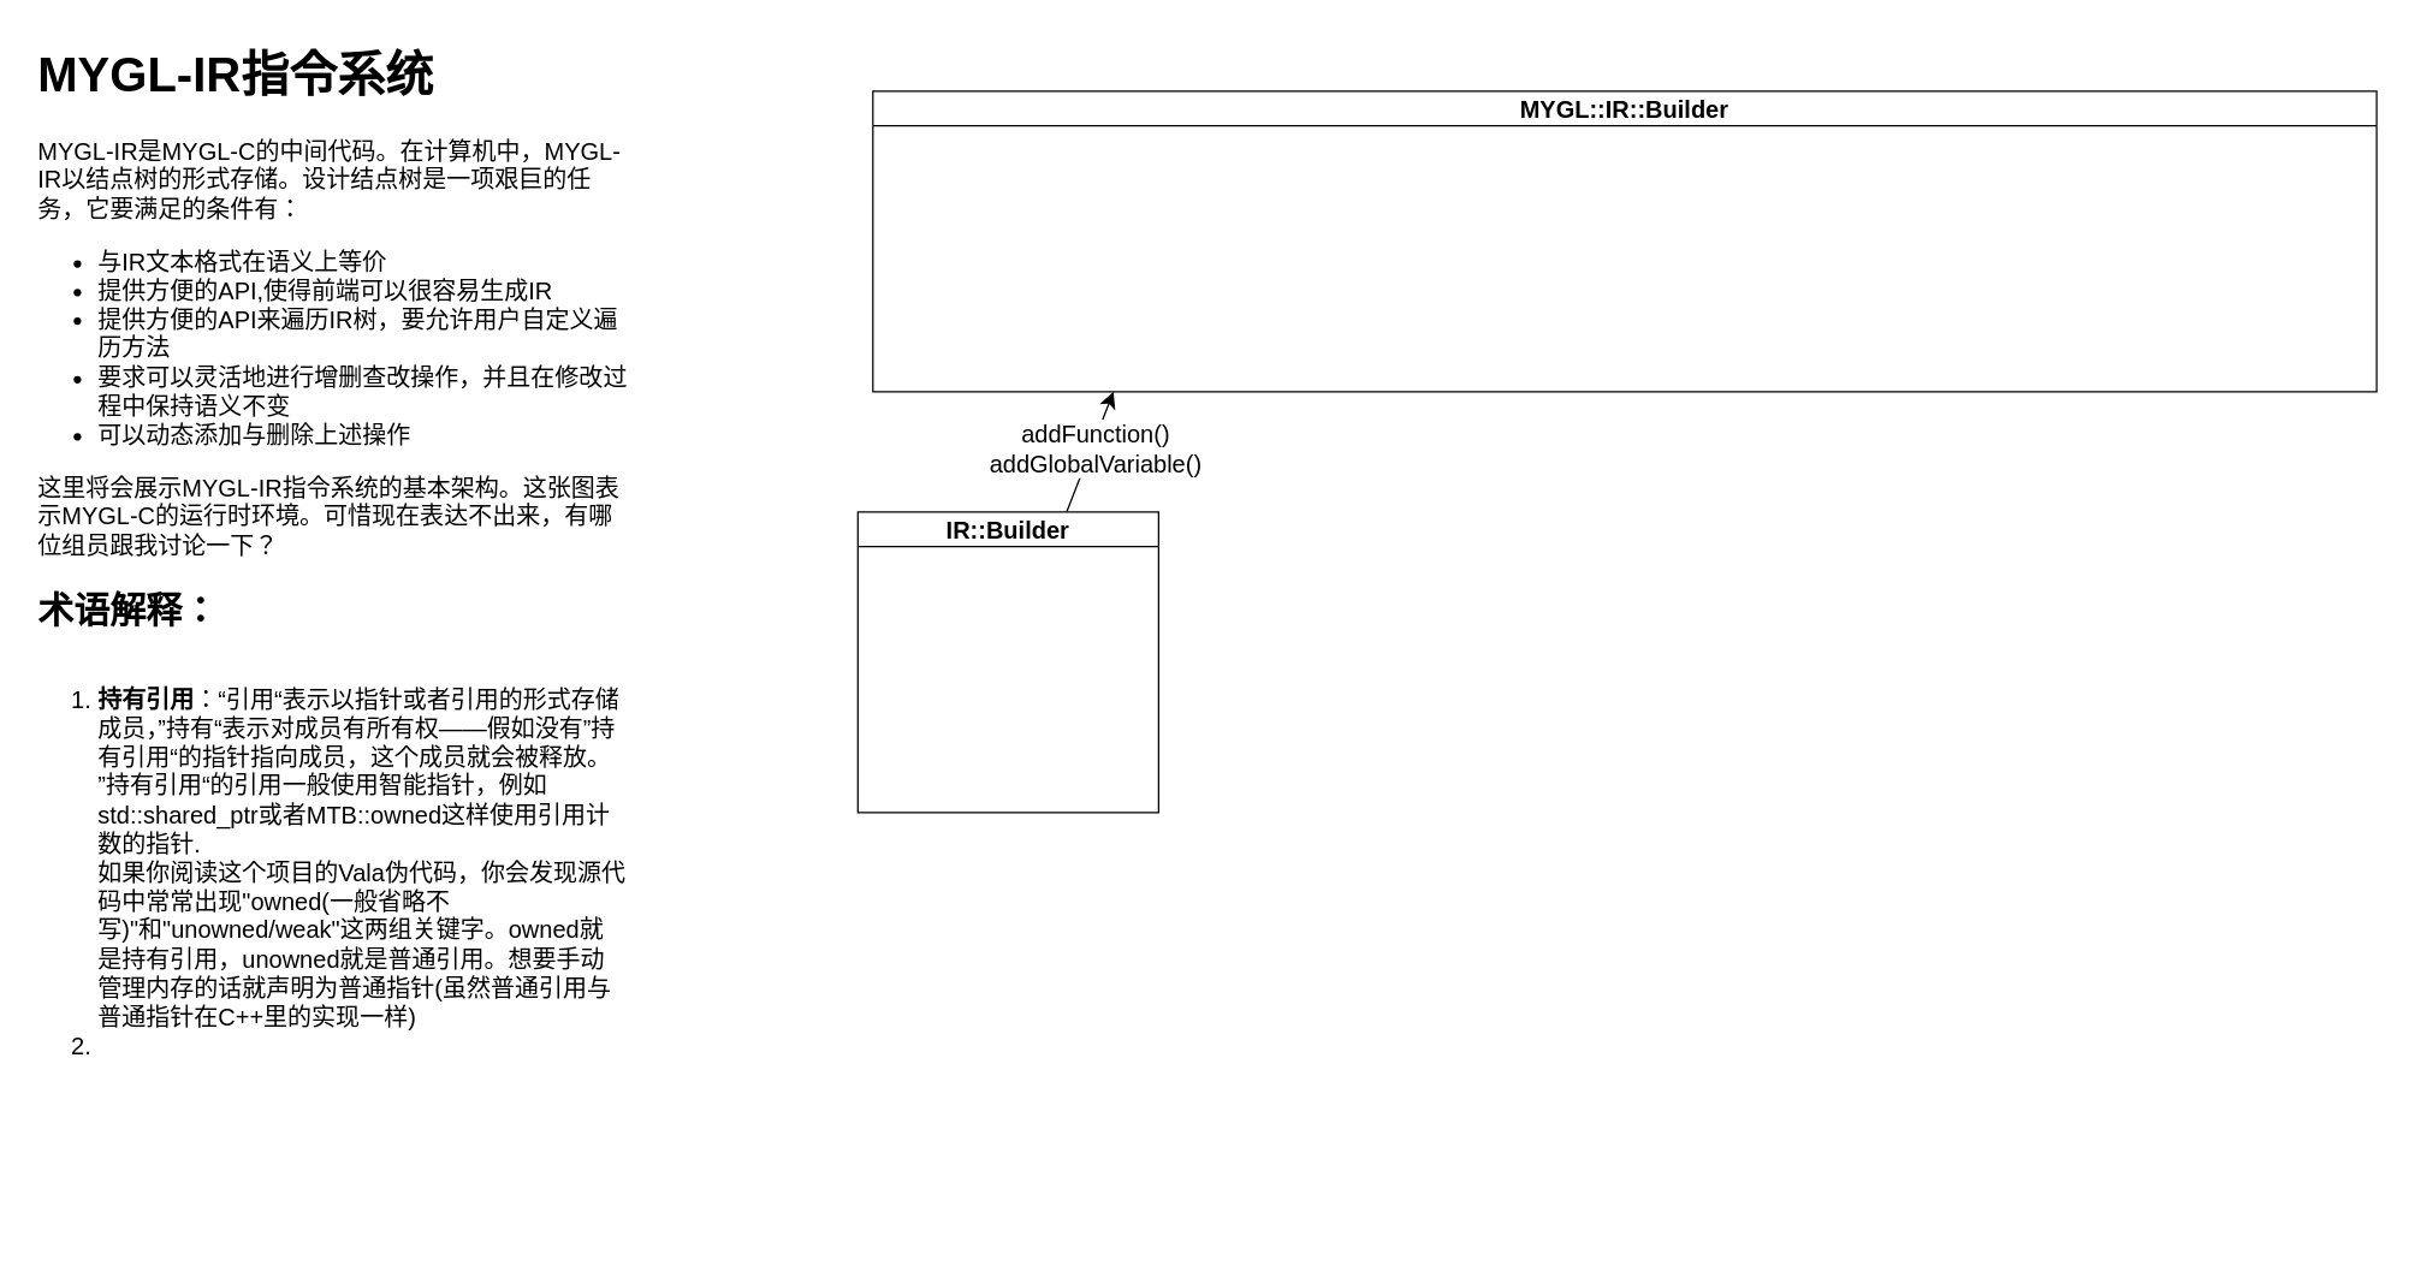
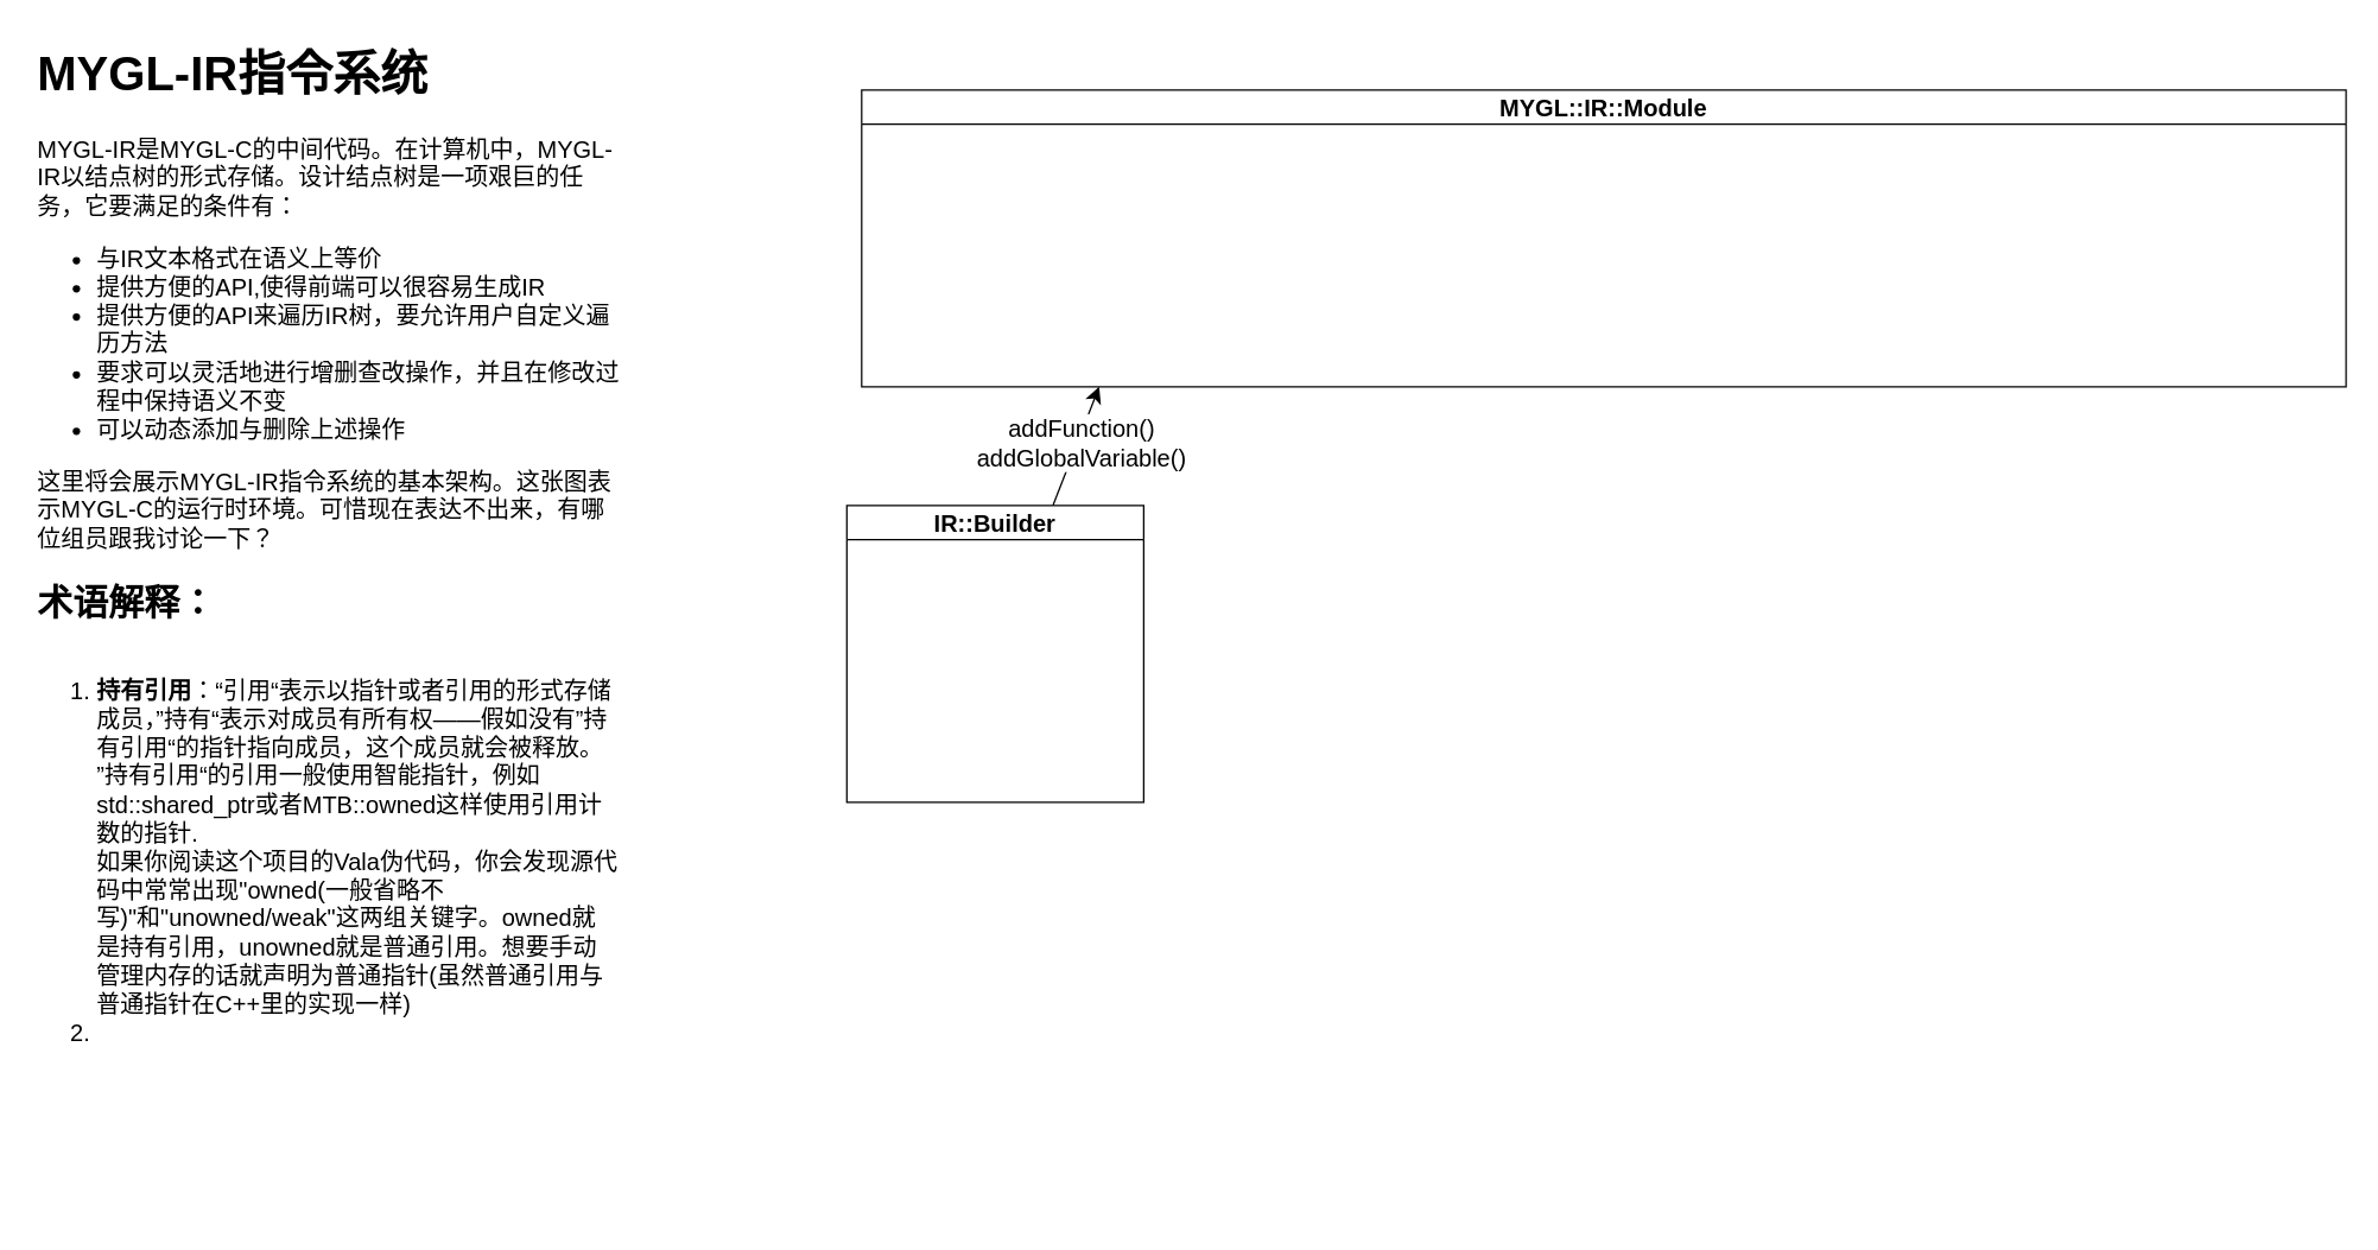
- <mxCell id="3" value="MYGL::IR::Builder" style="swimlane;whiteSpace=wrap;html=1;fontSize=16;" parent="1" vertex="1"><mxGeometry x="580" y="60" width="1000" height="200" as="geometry" /></mxCell>
+ <mxCell id="3" value="MYGL::IR::Module" style="swimlane;whiteSpace=wrap;html=1;fontSize=16;" parent="1" vertex="1"><mxGeometry x="580" y="60" width="1000" height="200" as="geometry" /></mxCell>
